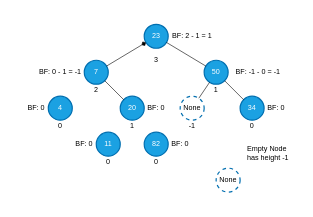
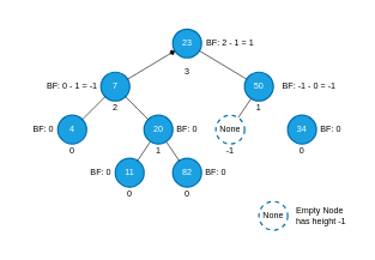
+ <mxCell id="14" value="" style="endArrow=none;html=1;strokeColor=#000000;" parent="1" source="6" target="4" edge="1"><mxGeometry width="50" height="50" relative="1" as="geometry"><mxPoint x="207.168" y="139.741" as="sourcePoint" /><mxPoint x="272.85" y="100.29" as="targetPoint" /></mxGeometry></mxCell>
- <mxCell id="12" value="" style="endArrow=none;html=1;strokeColor=#000000;" parent="1" source="10" target="5" edge="1"><mxGeometry width="50" height="50" relative="1" as="geometry"><mxPoint x="187.168" y="119.741" as="sourcePoint" /><mxPoint x="252.85" y="80.29" as="targetPoint" /></mxGeometry></mxCell>
+ <mxCell id="16" value="" style="endArrow=none;html=1;strokeColor=#000000;" parent="1" source="7" target="9" edge="1"><mxGeometry width="50" height="50" relative="1" as="geometry"><mxPoint x="227.168" y="159.741" as="sourcePoint" /><mxPoint x="292.85" y="120.29" as="targetPoint" /></mxGeometry></mxCell>
+ <mxCell id="15" value="" style="endArrow=none;html=1;strokeColor=#000000;" parent="1" source="8" target="7" edge="1"><mxGeometry width="50" height="50" relative="1" as="geometry"><mxPoint x="217.168" y="149.741" as="sourcePoint" /><mxPoint x="282.85" y="110.29" as="targetPoint" /></mxGeometry></mxCell>
- <mxCell id="38" value="&lt;font color=&quot;#000000&quot;&gt;Empty Node has height -1&lt;/font&gt;" style="text;html=1;strokeColor=none;fillColor=none;align=left;verticalAlign=middle;whiteSpace=wrap;rounded=0;" parent="1" vertex="1"><mxGeometry x="410" y="245" width="85" height="20" as="geometry" /></mxCell>
+ <mxCell id="38" value="&lt;font color=&quot;#000000&quot;&gt;Empty Node has height -1&lt;/font&gt;" style="text;html=1;strokeColor=none;fillColor=none;align=left;verticalAlign=middle;whiteSpace=wrap;rounded=0;" parent="1" vertex="1"><mxGeometry x="410" y="290" width="85" height="20" as="geometry" /></mxCell>
